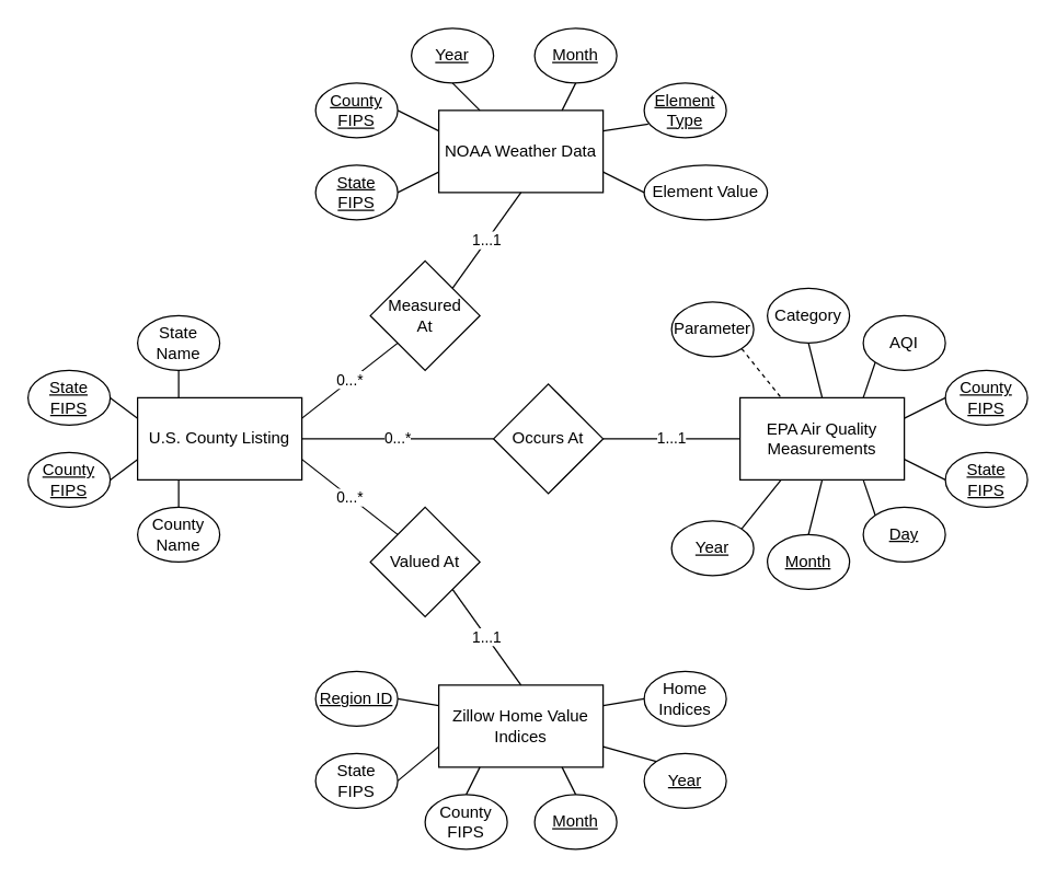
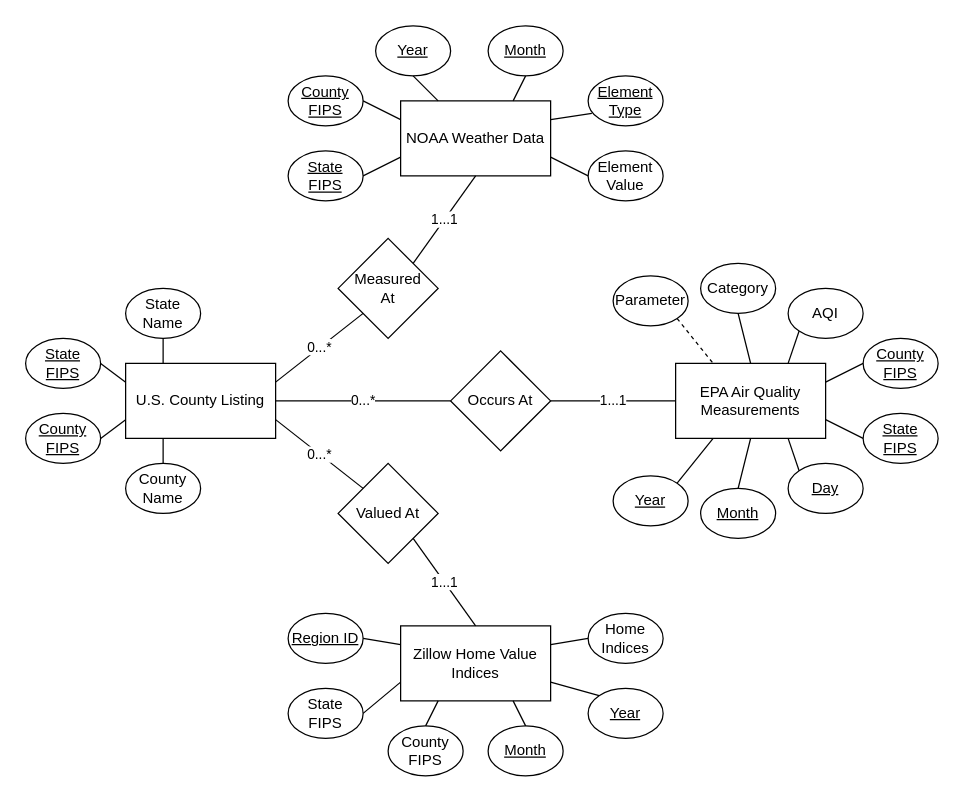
- <mxCell id="24" value="Element Value" style="ellipse;whiteSpace=wrap;html=1;" vertex="1" parent="1"><mxGeometry x="470" y="120" width="90" height="40" as="geometry" /></mxCell>
+ <mxCell id="24" value="Element Value" style="ellipse;whiteSpace=wrap;html=1;" vertex="1" parent="1"><mxGeometry x="470" y="120" width="60" height="40" as="geometry" /></mxCell>
